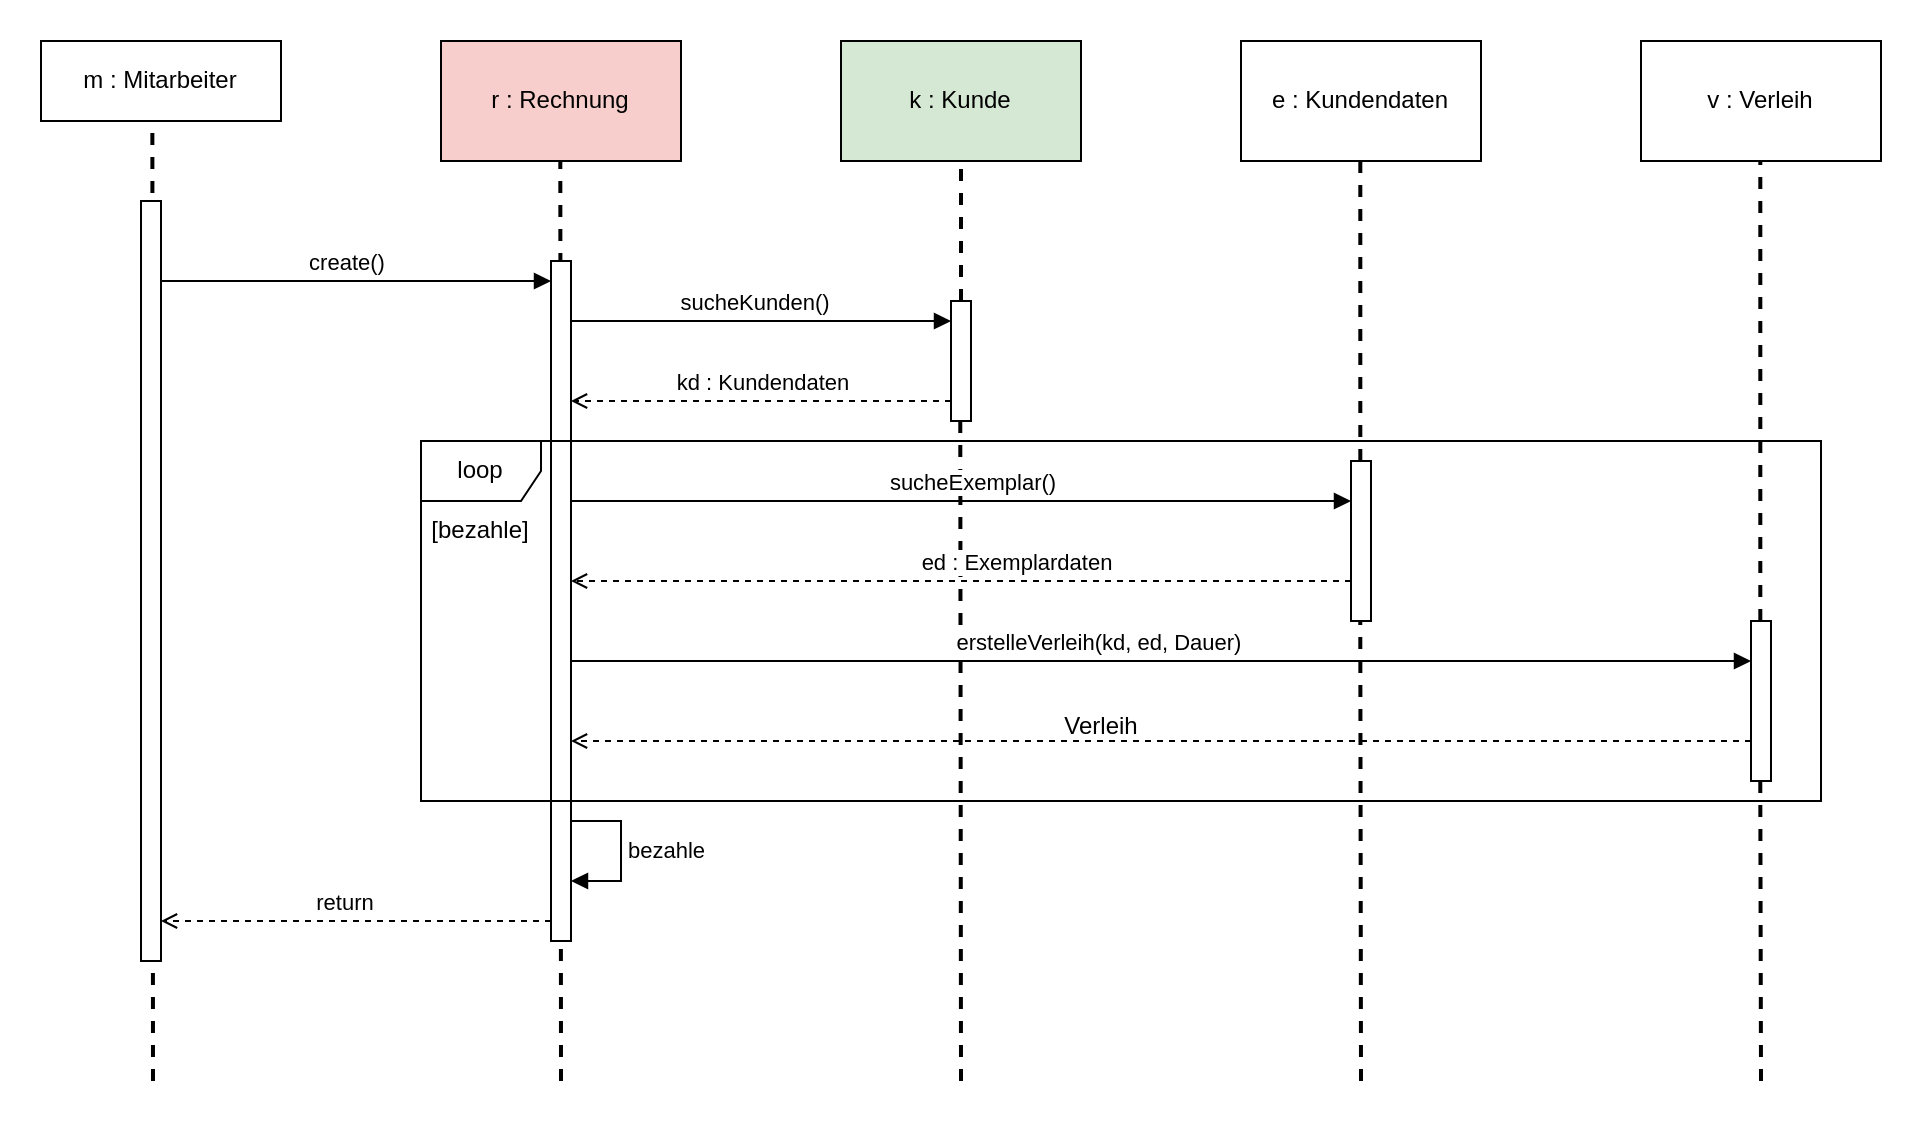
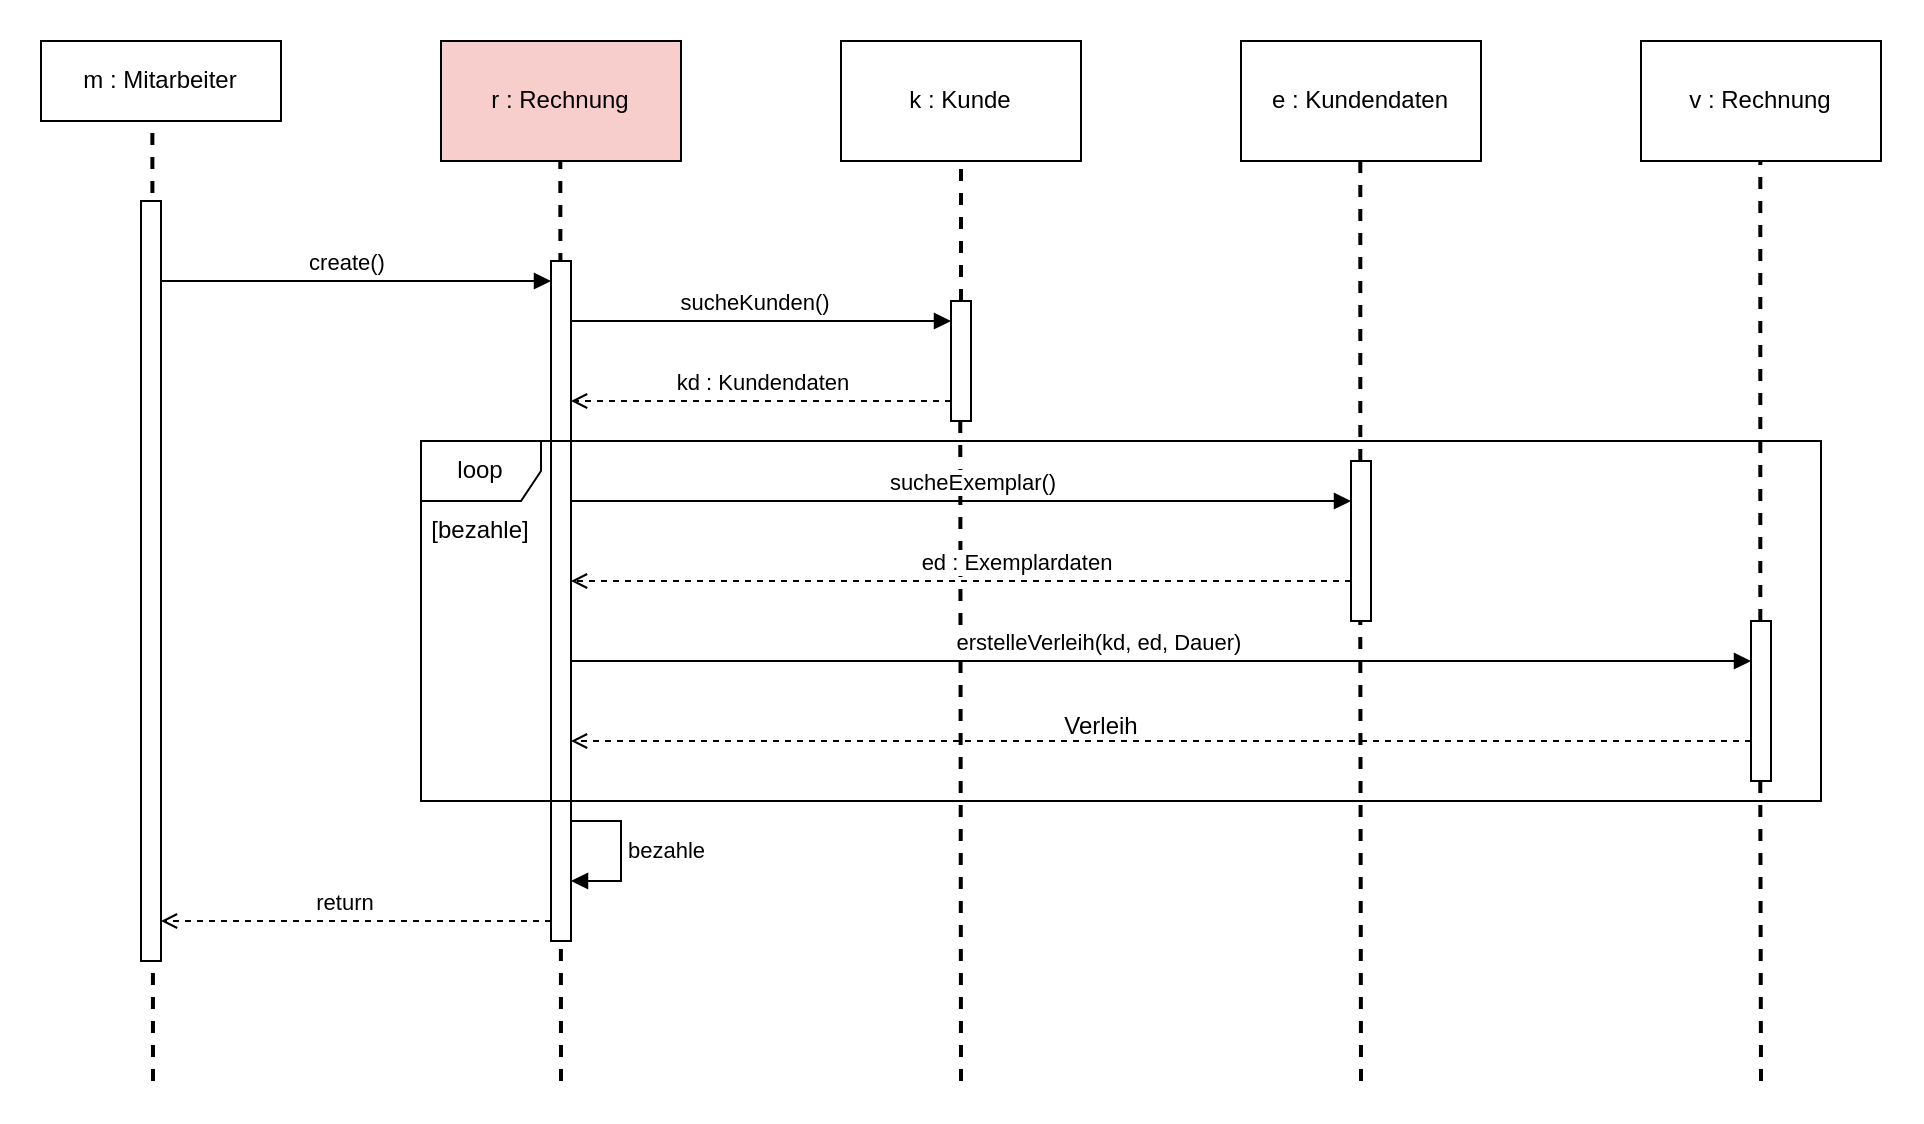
- <mxCell id="5" value="k : Kunde" style="rounded=0;whiteSpace=wrap;html=1;fillColor=#d5e8d4;" vertex="1" parent="1"><mxGeometry x="420" y="20" width="120" height="60" as="geometry" /></mxCell>
+ <mxCell id="5" value="k : Kunde" style="rounded=0;whiteSpace=wrap;html=1;" vertex="1" parent="1"><mxGeometry x="420" y="20" width="120" height="60" as="geometry" /></mxCell>
- <mxCell id="6" value="v : Verleih" style="rounded=0;whiteSpace=wrap;html=1;" vertex="1" parent="1"><mxGeometry x="820" y="20" width="120" height="60" as="geometry" /></mxCell>
+ <mxCell id="6" value="v : Rechnung" style="rounded=0;whiteSpace=wrap;html=1;" vertex="1" parent="1"><mxGeometry x="820" y="20" width="120" height="60" as="geometry" /></mxCell>
